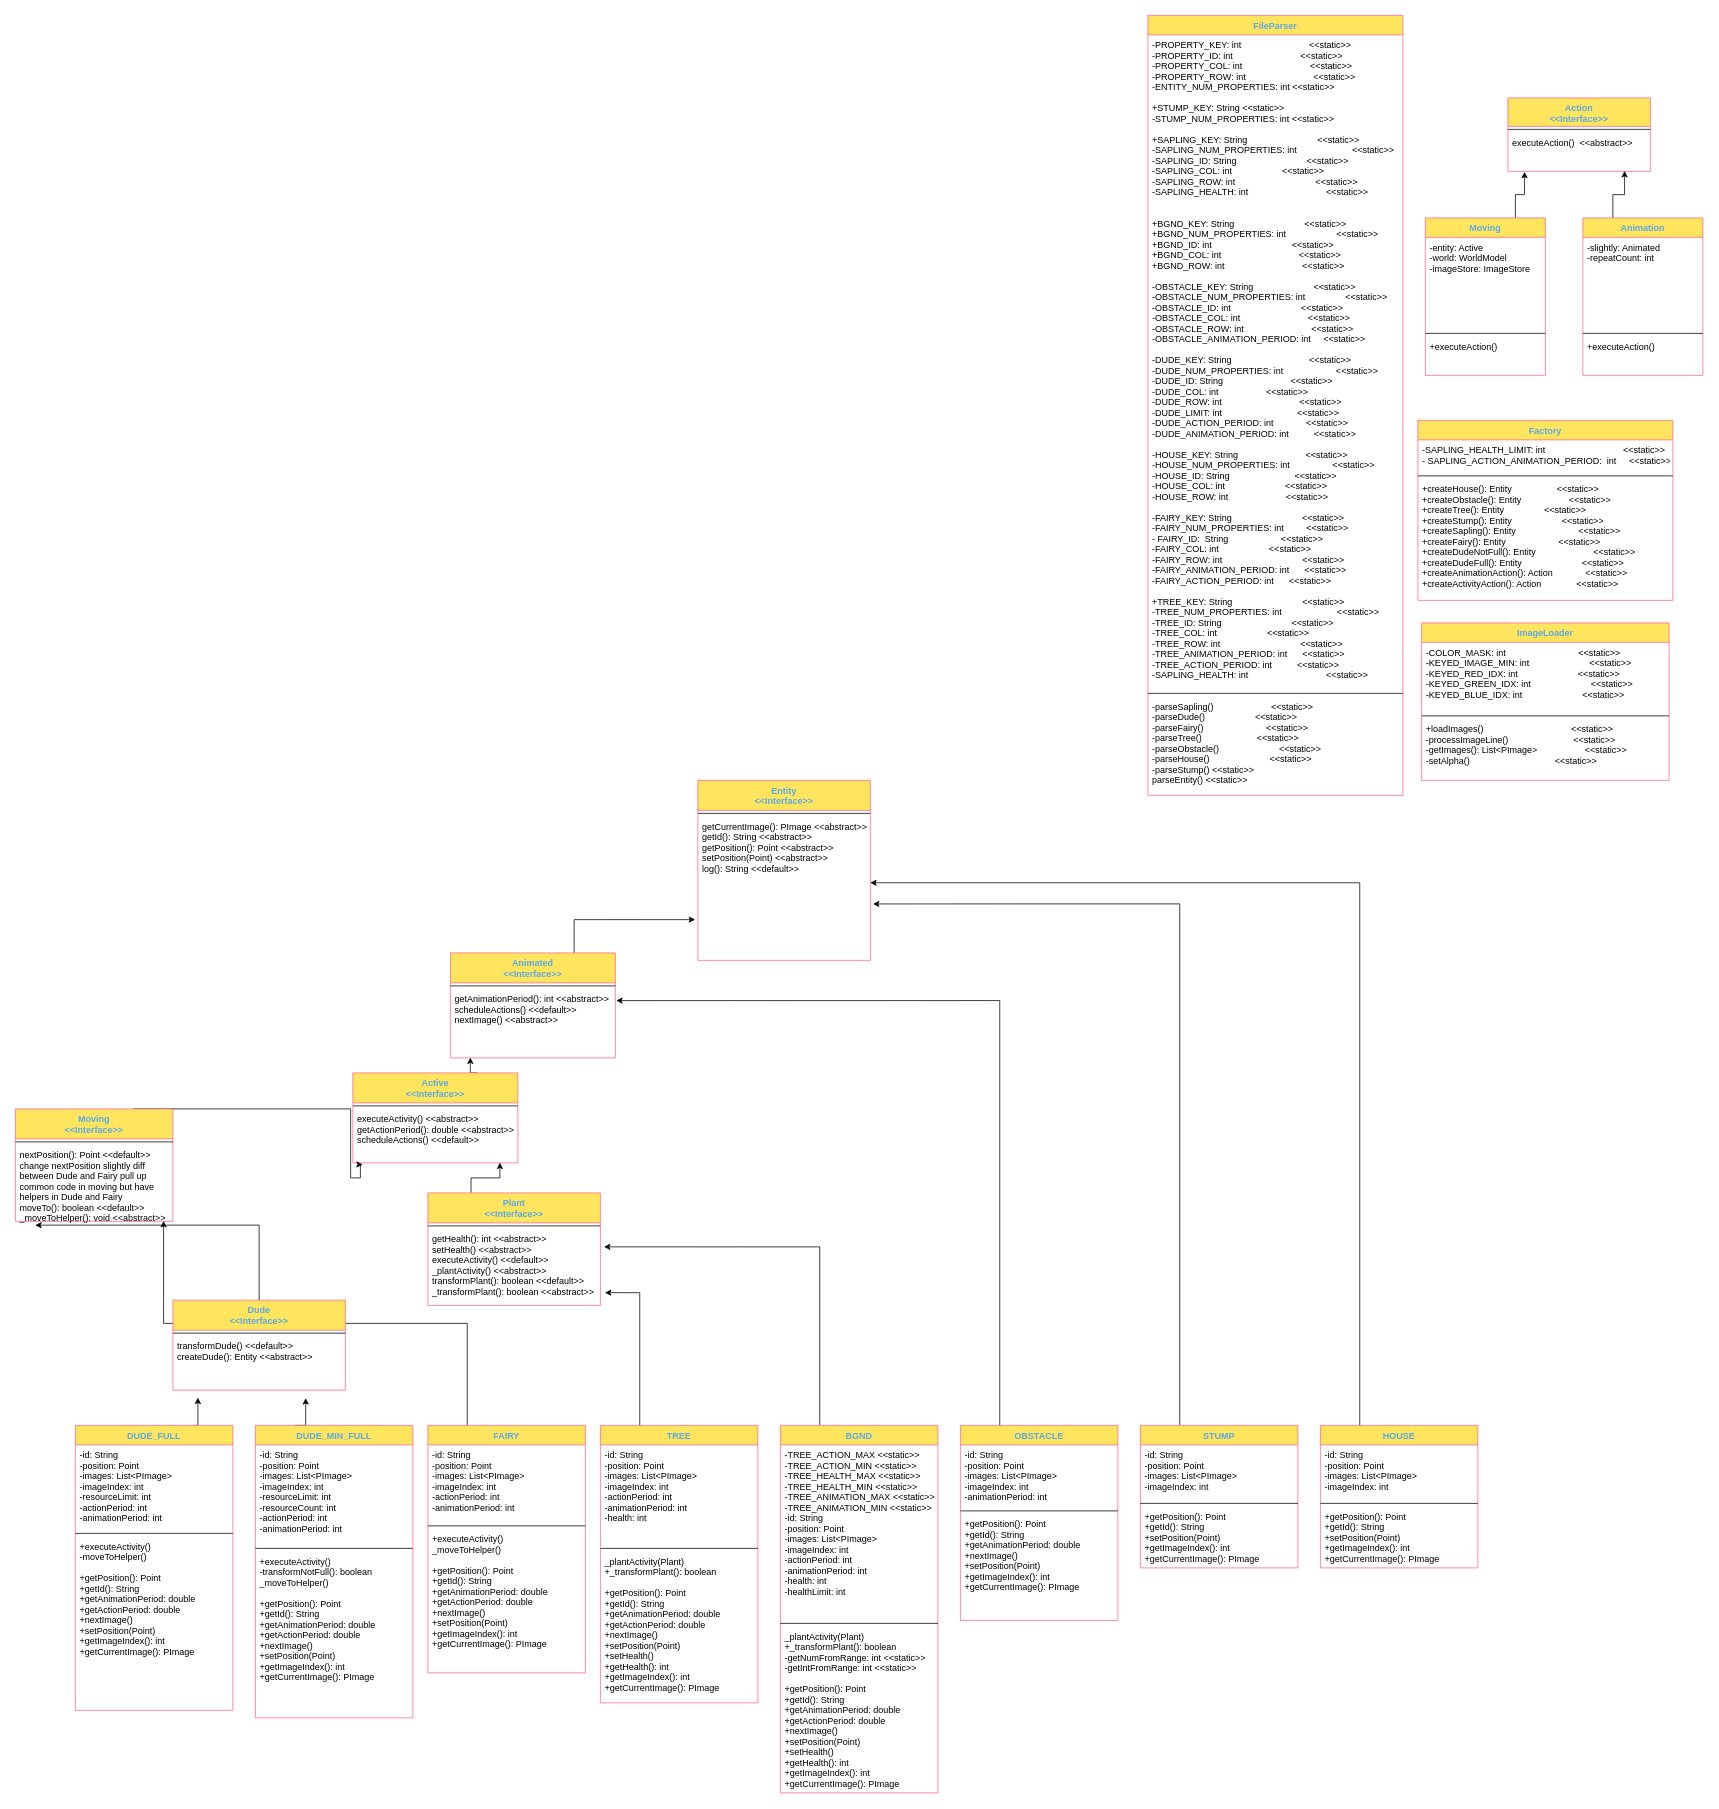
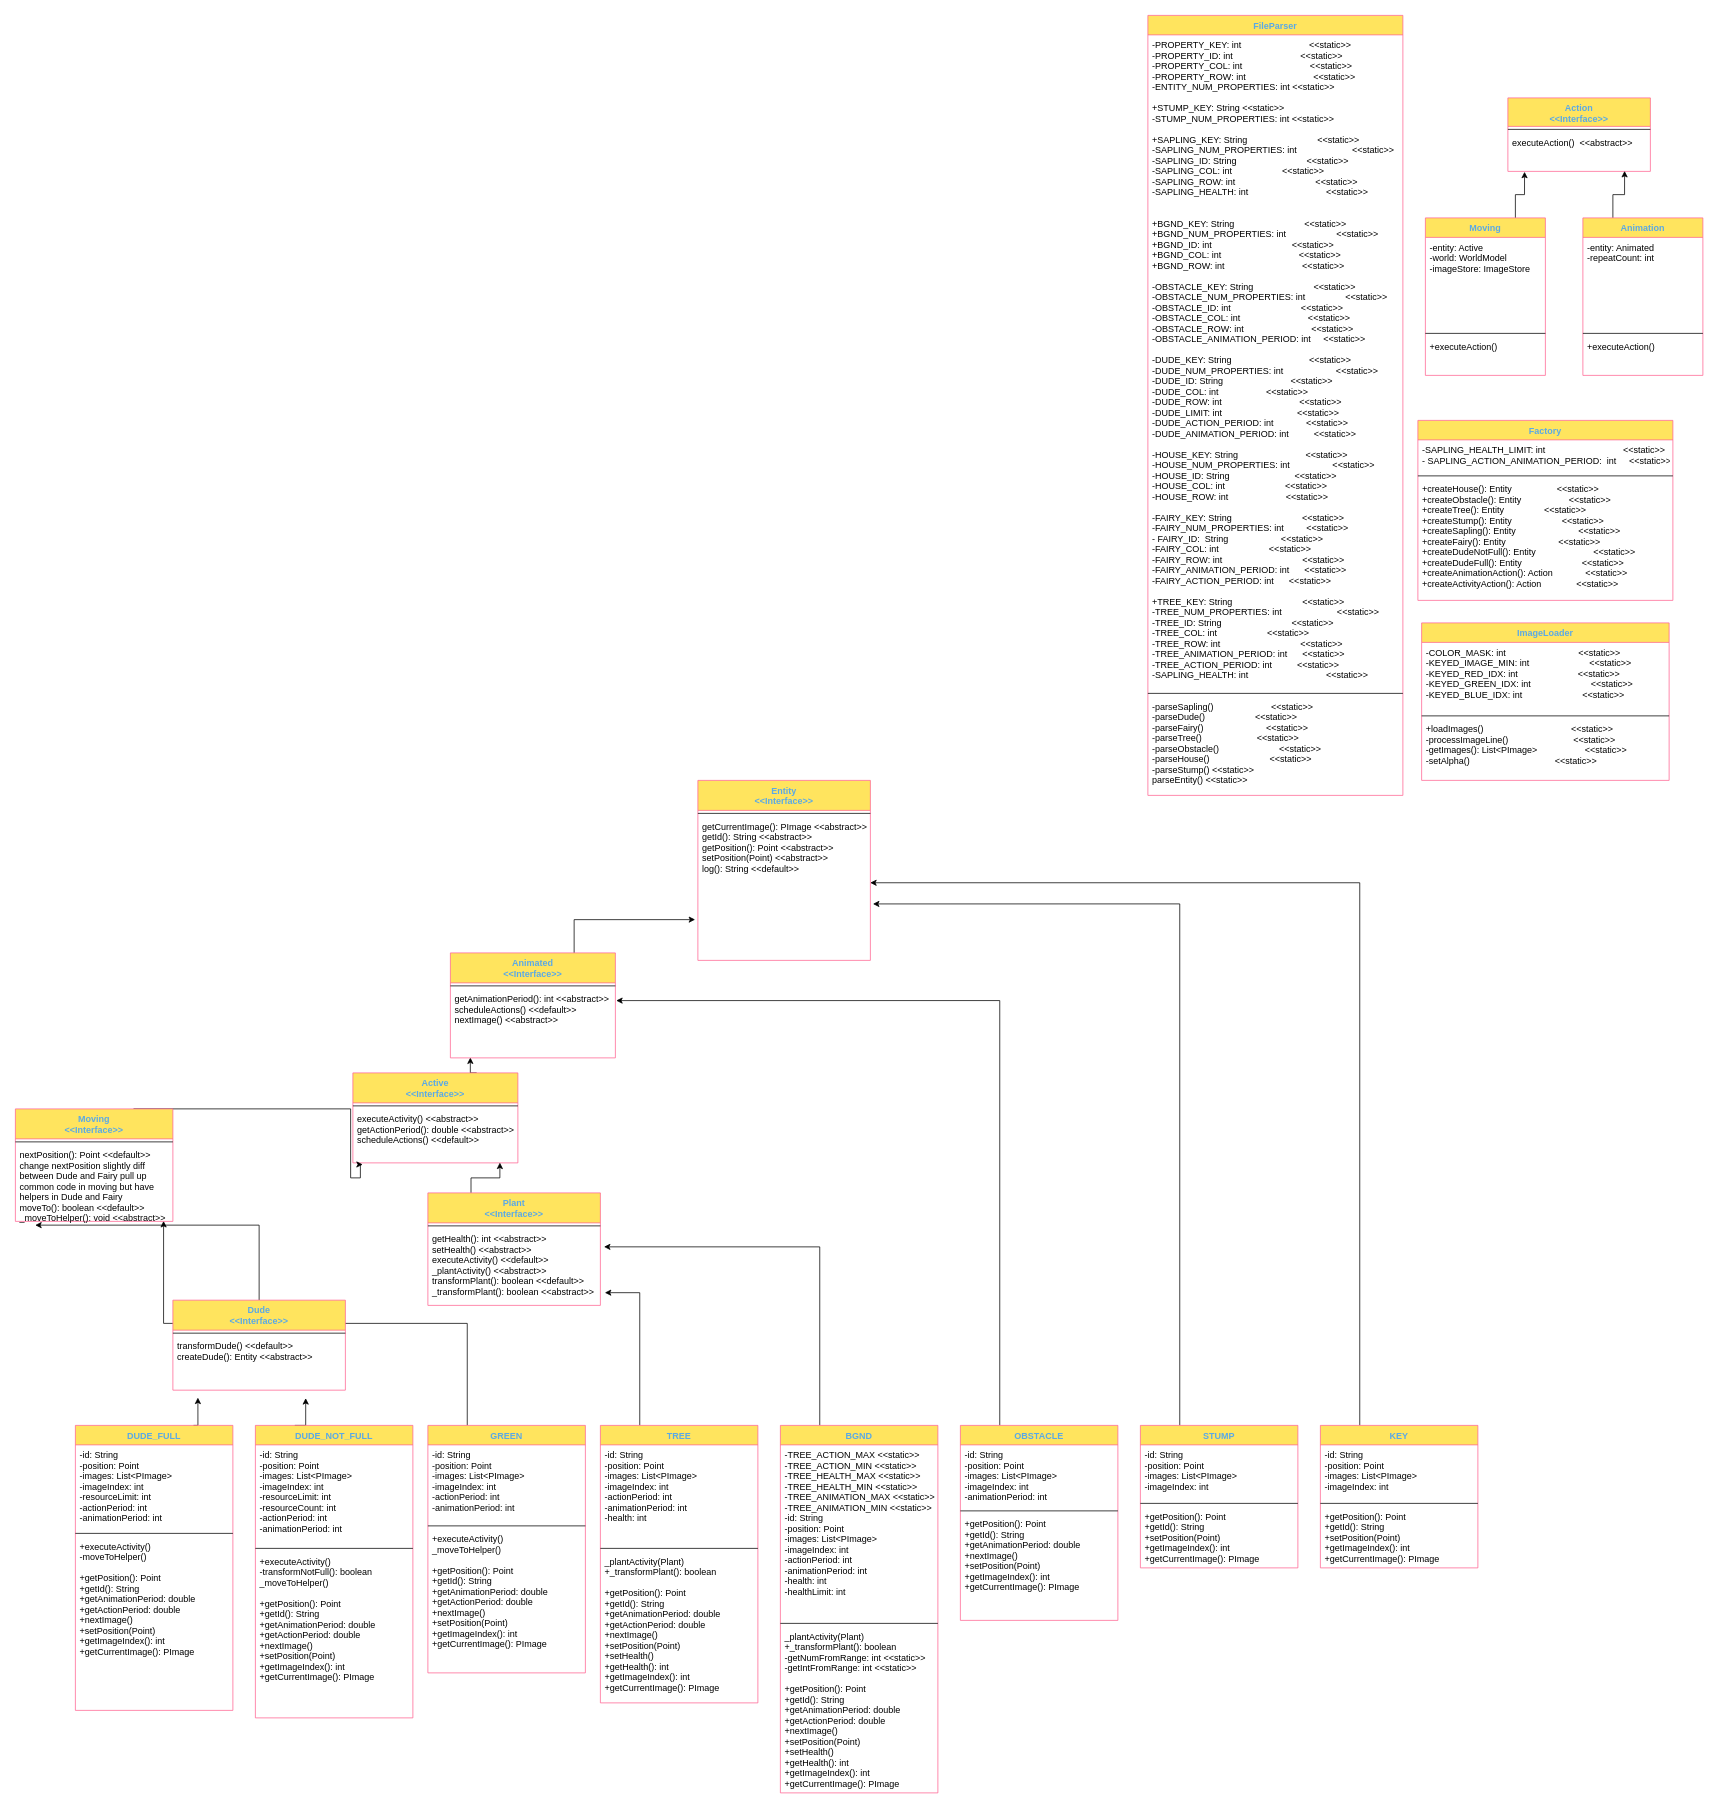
- <mxCell id="50" value="-slightly: Animated&#10;-repeatCount: int" style="text;strokeColor=none;fillColor=none;align=left;verticalAlign=top;spacingLeft=4;spacingRight=4;overflow=hidden;rotatable=0;points=[[0,0.5],[1,0.5]];portConstraint=eastwest;" parent="49" vertex="1"><mxGeometry y="26" width="160" height="124" as="geometry" /></mxCell>
+ <mxCell id="50" value="-entity: Animated&#10;-repeatCount: int" style="text;strokeColor=none;fillColor=none;align=left;verticalAlign=top;spacingLeft=4;spacingRight=4;overflow=hidden;rotatable=0;points=[[0,0.5],[1,0.5]];portConstraint=eastwest;" parent="49" vertex="1"><mxGeometry y="26" width="160" height="124" as="geometry" /></mxCell>
- <mxCell id="13" value="DUDE_MIN_FULL" style="swimlane;fontStyle=1;align=center;verticalAlign=top;childLayout=stackLayout;horizontal=1;startSize=26;horizontalStack=0;resizeParent=1;resizeParentMax=0;resizeLast=0;collapsible=1;marginBottom=0;hachureGap=4;pointerEvents=0;sketch=0;fontColor=#5AA9E6;strokeColor=#FF6392;fillColor=#FFE45E;" parent="1" vertex="1"><mxGeometry x="340" width="210" height="390" as="geometry" y="1900" /></mxCell>
+ <mxCell id="13" value="DUDE_NOT_FULL" style="swimlane;fontStyle=1;align=center;verticalAlign=top;childLayout=stackLayout;horizontal=1;startSize=26;horizontalStack=0;resizeParent=1;resizeParentMax=0;resizeLast=0;collapsible=1;marginBottom=0;hachureGap=4;pointerEvents=0;sketch=0;fontColor=#5AA9E6;strokeColor=#FF6392;fillColor=#FFE45E;" parent="1" vertex="1"><mxGeometry x="340" width="210" height="390" as="geometry" y="1900" /></mxCell>
- <mxCell id="23" value="FAIRY" style="swimlane;fontStyle=1;align=center;verticalAlign=top;childLayout=stackLayout;horizontal=1;startSize=26;horizontalStack=0;resizeParent=1;resizeParentMax=0;resizeLast=0;collapsible=1;marginBottom=0;hachureGap=4;pointerEvents=0;sketch=0;fontColor=#5AA9E6;strokeColor=#FF6392;fillColor=#FFE45E;" parent="1" vertex="1"><mxGeometry x="570" width="210" height="330" as="geometry" y="1900" /></mxCell>
+ <mxCell id="23" value="GREEN" style="swimlane;fontStyle=1;align=center;verticalAlign=top;childLayout=stackLayout;horizontal=1;startSize=26;horizontalStack=0;resizeParent=1;resizeParentMax=0;resizeLast=0;collapsible=1;marginBottom=0;hachureGap=4;pointerEvents=0;sketch=0;fontColor=#5AA9E6;strokeColor=#FF6392;fillColor=#FFE45E;" parent="1" vertex="1"><mxGeometry x="570" width="210" height="330" as="geometry" y="1900" /></mxCell>
- <mxCell id="3" value="HOUSE" style="swimlane;fontStyle=1;align=center;verticalAlign=top;childLayout=stackLayout;horizontal=1;startSize=26;horizontalStack=0;resizeParent=1;resizeParentMax=0;resizeLast=0;collapsible=1;marginBottom=0;hachureGap=4;pointerEvents=0;sketch=0;fontColor=#5AA9E6;strokeColor=#FF6392;fillColor=#FFE45E;" parent="1" vertex="1"><mxGeometry x="1760" width="210" height="190" as="geometry" y="1900" /></mxCell>
+ <mxCell id="3" value="KEY" style="swimlane;fontStyle=1;align=center;verticalAlign=top;childLayout=stackLayout;horizontal=1;startSize=26;horizontalStack=0;resizeParent=1;resizeParentMax=0;resizeLast=0;collapsible=1;marginBottom=0;hachureGap=4;pointerEvents=0;sketch=0;fontColor=#5AA9E6;strokeColor=#FF6392;fillColor=#FFE45E;" parent="1" vertex="1"><mxGeometry x="1760" width="210" height="190" as="geometry" y="1900" /></mxCell>
